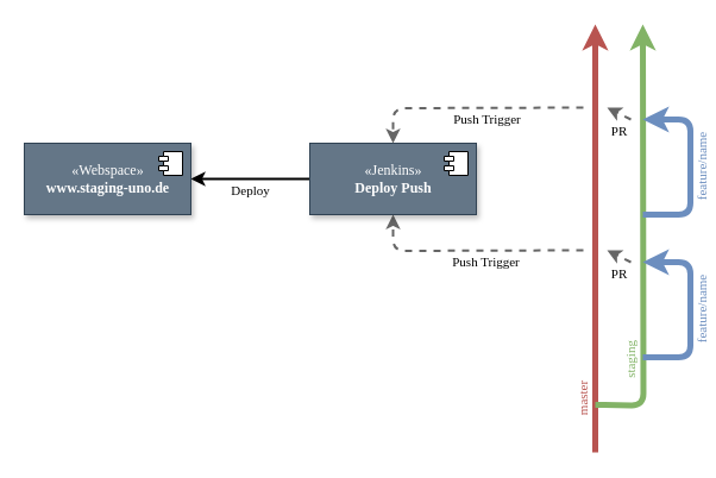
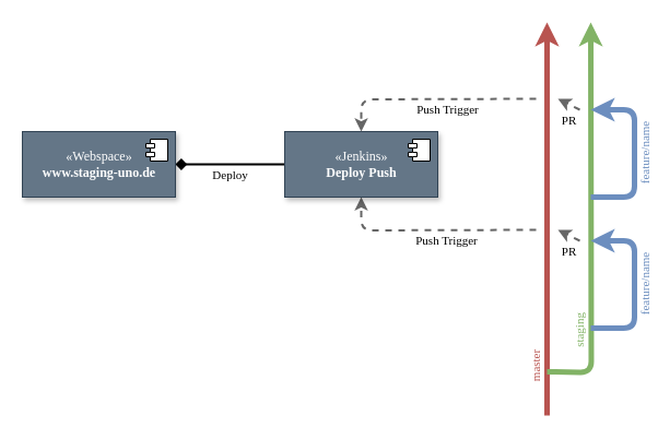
- <mxCell id="9" value="Deploy" style="edgeStyle=orthogonalEdgeStyle;rounded=0;orthogonalLoop=1;jettySize=auto;html=1;labelBackgroundColor=none;strokeWidth=2;fontFamily=Ubuntu;fontSource=https%3A%2F%2Ffonts.googleapis.com%2Fcss%3Ffamily%3DUbuntu;fontColor=#000000;" edge="1" parent="1" source="10" target="12"><mxGeometry y="10" relative="1" as="geometry"><mxPoint as="offset" /></mxGeometry></mxCell>
+ <mxCell id="9" value="Deploy" style="edgeStyle=orthogonalEdgeStyle;rounded=0;orthogonalLoop=1;jettySize=auto;html=1;labelBackgroundColor=none;strokeWidth=2;fontFamily=Ubuntu;fontSource=https%3A%2F%2Ffonts.googleapis.com%2Fcss%3Ffamily%3DUbuntu;fontColor=#000000;endArrow=diamond;" edge="1" parent="1" source="10" target="12"><mxGeometry y="10" relative="1" as="geometry"><mxPoint as="offset" /></mxGeometry></mxCell>
